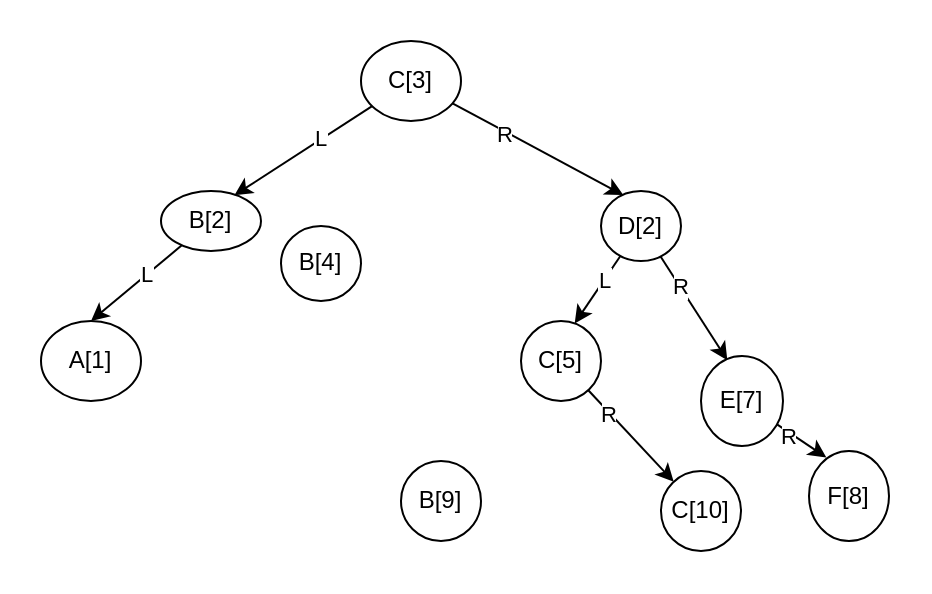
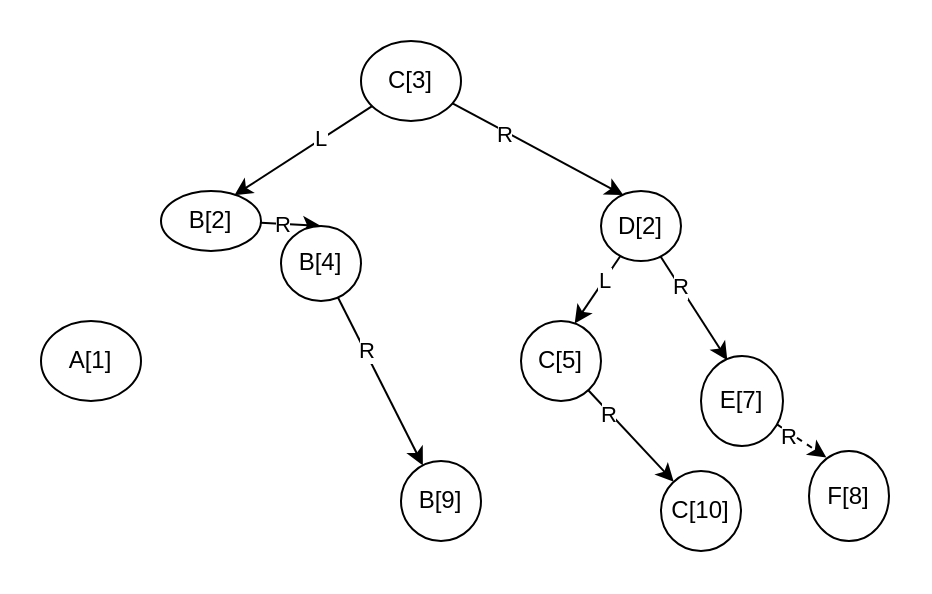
+ <mxCell id="5" style="edgeStyle=none;html=1;entryX=0.5;entryY=0;entryDx=0;entryDy=0;" edge="1" parent="1" source="7" target="15"><mxGeometry relative="1" as="geometry" /></mxCell>
+ <mxCell id="6" value="R" style="edgeLabel;html=1;align=center;verticalAlign=middle;resizable=0;points=[];" vertex="1" connectable="0" parent="5"><mxGeometry x="-0.261" relative="1" as="geometry"><mxPoint as="offset" /></mxGeometry></mxCell>
- <mxCell id="3" style="edgeStyle=none;html=1;entryX=0.5;entryY=0;entryDx=0;entryDy=0;" edge="1" parent="1" source="7" target="2"><mxGeometry relative="1" as="geometry" /></mxCell>
- <mxCell id="4" value="L" style="edgeLabel;html=1;align=center;verticalAlign=middle;resizable=0;points=[];" vertex="1" connectable="0" parent="3"><mxGeometry x="-0.21" y="-1" relative="1" as="geometry"><mxPoint as="offset" /></mxGeometry></mxCell>
+ <mxCell id="13" style="edgeStyle=none;html=1;" edge="1" parent="1" source="15" target="28"><mxGeometry relative="1" as="geometry" /></mxCell>
+ <mxCell id="14" value="R" style="edgeLabel;html=1;align=center;verticalAlign=middle;resizable=0;points=[];" vertex="1" connectable="0" parent="13"><mxGeometry x="-0.357" relative="1" as="geometry"><mxPoint as="offset" /></mxGeometry></mxCell>
- <mxCell id="24" style="edgeStyle=none;html=1;entryX=0.217;entryY=0.072;entryDx=0;entryDy=0;entryPerimeter=0;" edge="1" parent="1" source="26" target="27"><mxGeometry relative="1" as="geometry" /></mxCell>
+ <mxCell id="24" style="edgeStyle=none;html=1;entryX=0.217;entryY=0.072;entryDx=0;entryDy=0;entryPerimeter=0;dashed=1;" edge="1" parent="1" source="26" target="27"><mxGeometry relative="1" as="geometry" /></mxCell>
